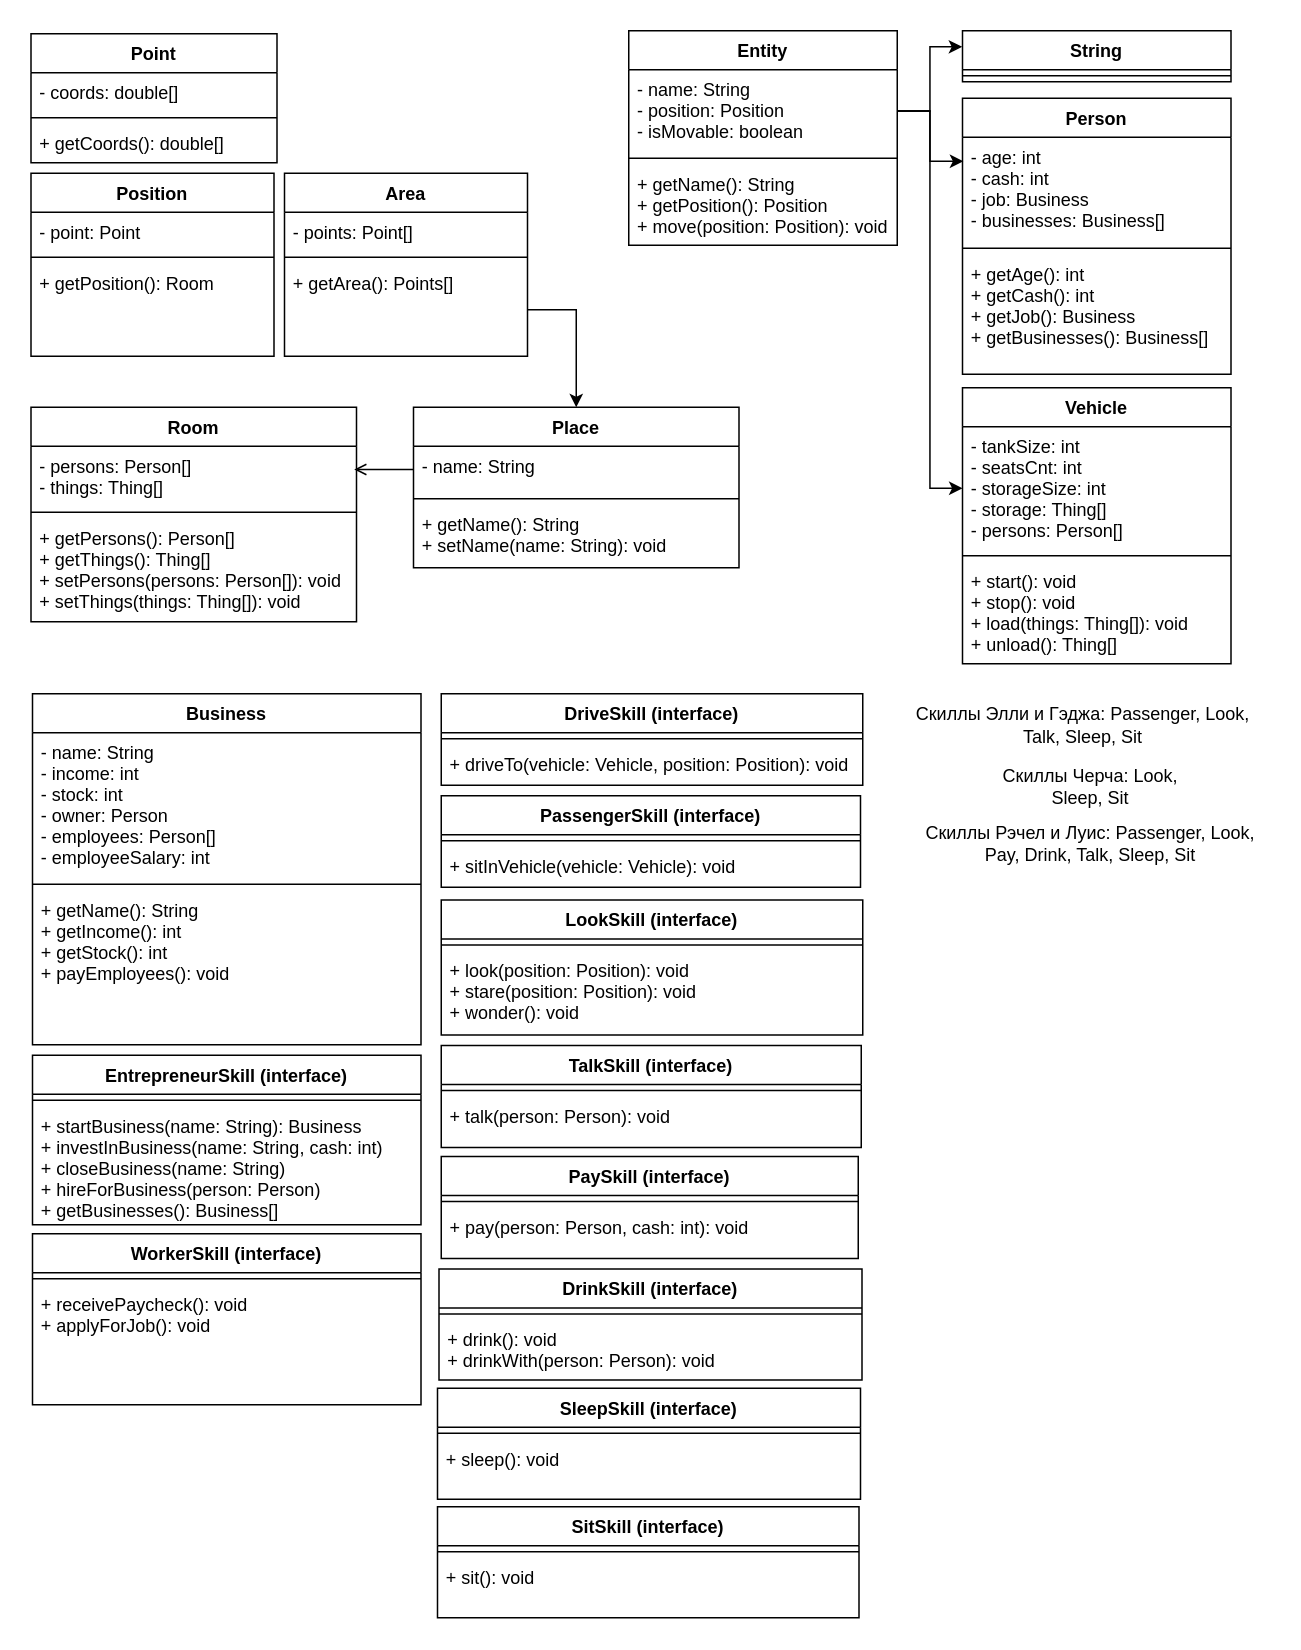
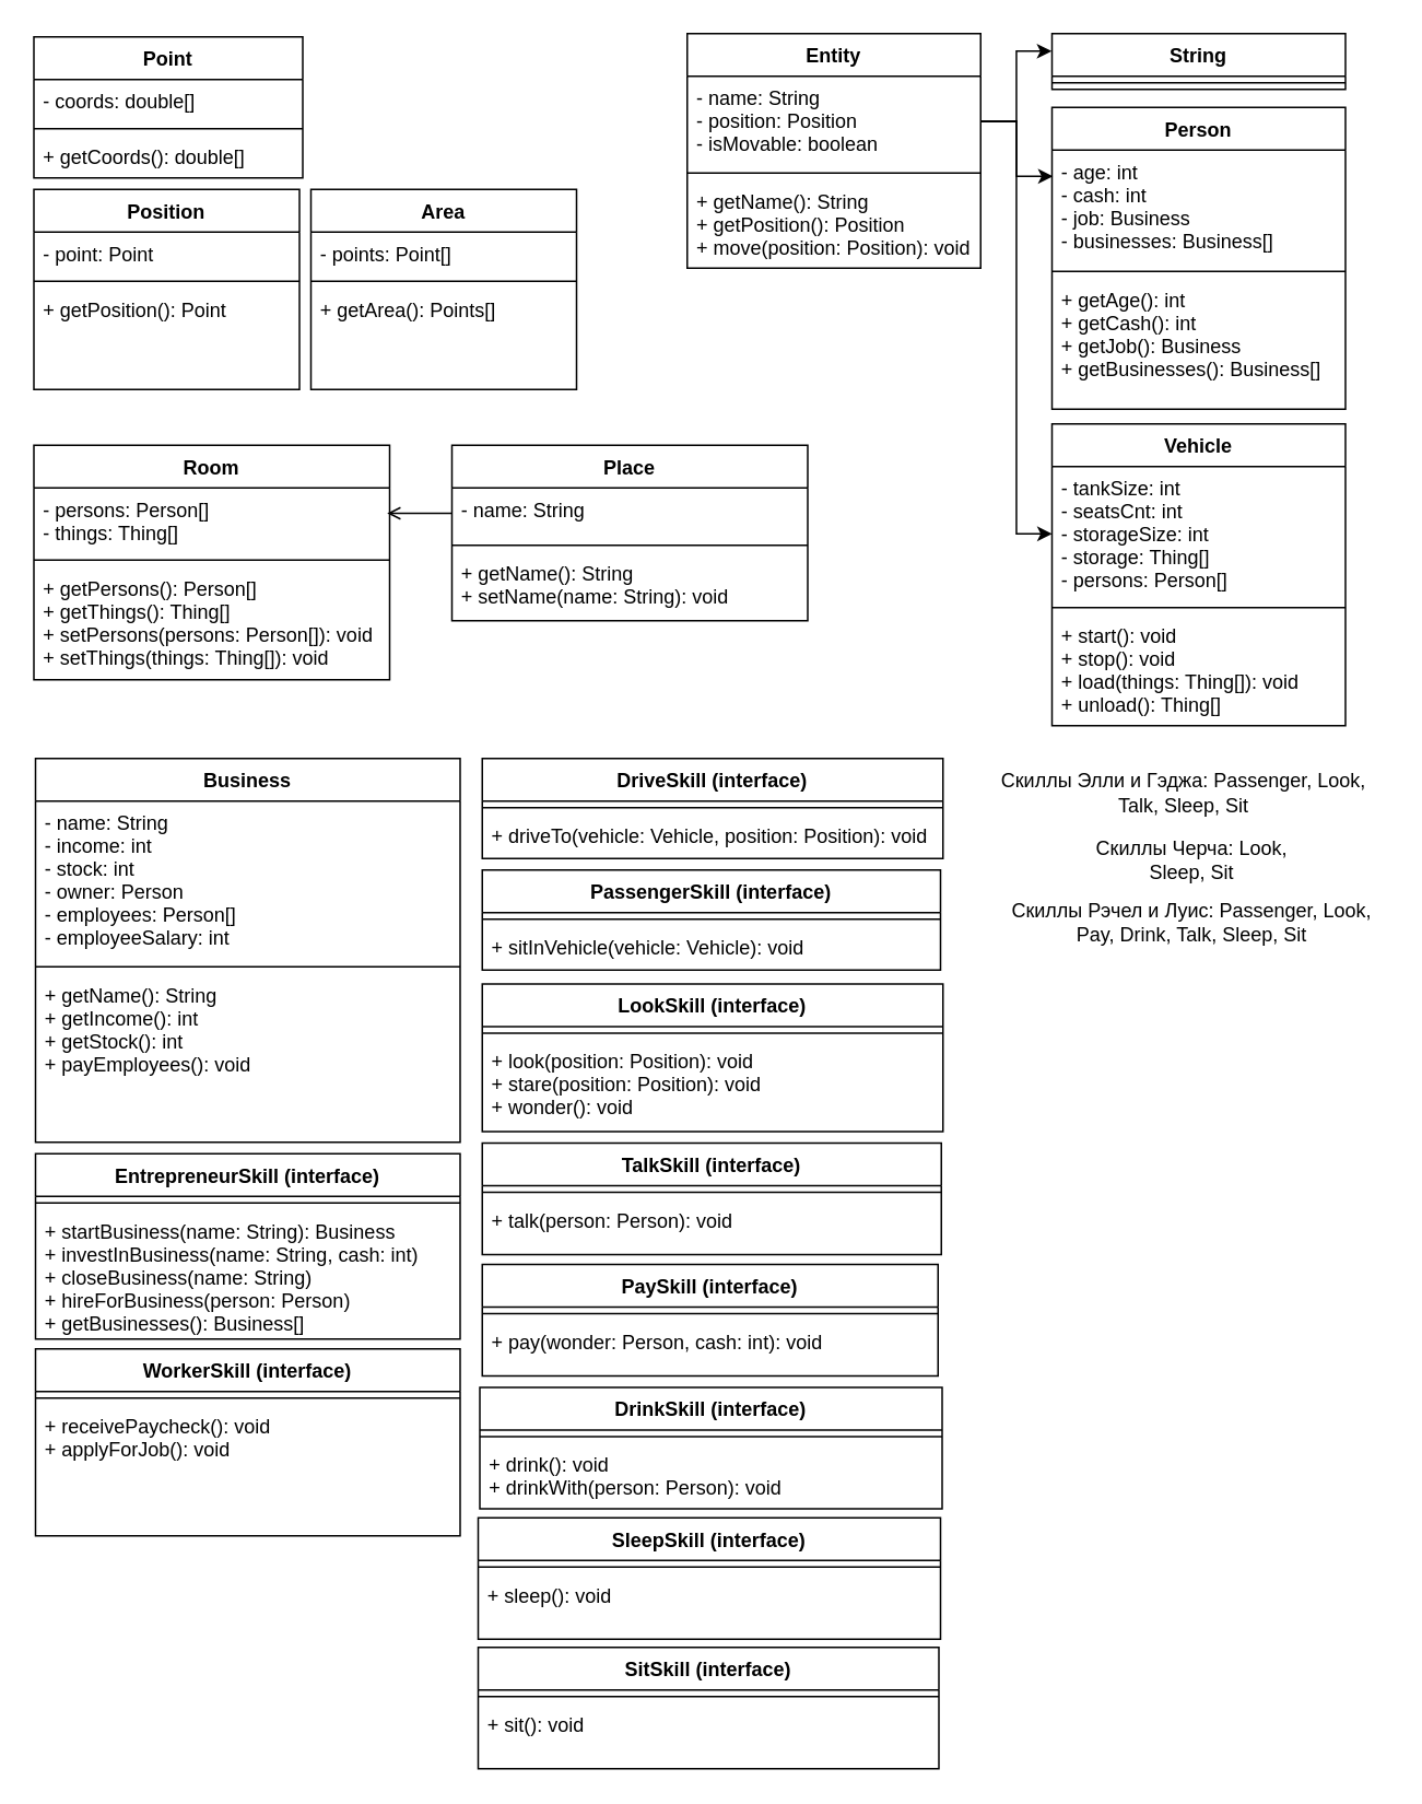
- <mxCell id="9" value="+ getPosition(): Room" style="text;strokeColor=none;fillColor=none;align=left;verticalAlign=top;spacingLeft=4;spacingRight=4;overflow=hidden;rotatable=0;points=[[0,0.5],[1,0.5]];portConstraint=eastwest;" parent="6" vertex="1"><mxGeometry y="60" width="162" height="62" as="geometry" /></mxCell>
+ <mxCell id="9" value="+ getPosition(): Point" style="text;strokeColor=none;fillColor=none;align=left;verticalAlign=top;spacingLeft=4;spacingRight=4;overflow=hidden;rotatable=0;points=[[0,0.5],[1,0.5]];portConstraint=eastwest;" parent="6" vertex="1"><mxGeometry y="60" width="162" height="62" as="geometry" /></mxCell>
- <mxCell id="67" style="edgeStyle=orthogonalEdgeStyle;rounded=0;orthogonalLoop=1;jettySize=auto;html=1;exitX=1;exitY=0.5;exitDx=0;exitDy=0;entryX=0.5;entryY=0;entryDx=0;entryDy=0;" parent="1" source="13" target="63" edge="1"><mxGeometry relative="1" as="geometry" /></mxCell>
- <mxCell id="49" value="+ pay(person: Person, cash: int): void&#10;" style="text;strokeColor=none;fillColor=none;align=left;verticalAlign=top;spacingLeft=4;spacingRight=4;overflow=hidden;rotatable=0;points=[[0,0.5],[1,0.5]];portConstraint=eastwest;" parent="47" vertex="1"><mxGeometry y="34" width="278" height="34" as="geometry" /></mxCell>
+ <mxCell id="49" value="+ pay(wonder: Person, cash: int): void&#10;" style="text;strokeColor=none;fillColor=none;align=left;verticalAlign=top;spacingLeft=4;spacingRight=4;overflow=hidden;rotatable=0;points=[[0,0.5],[1,0.5]];portConstraint=eastwest;" parent="47" vertex="1"><mxGeometry y="34" width="278" height="34" as="geometry" /></mxCell>
